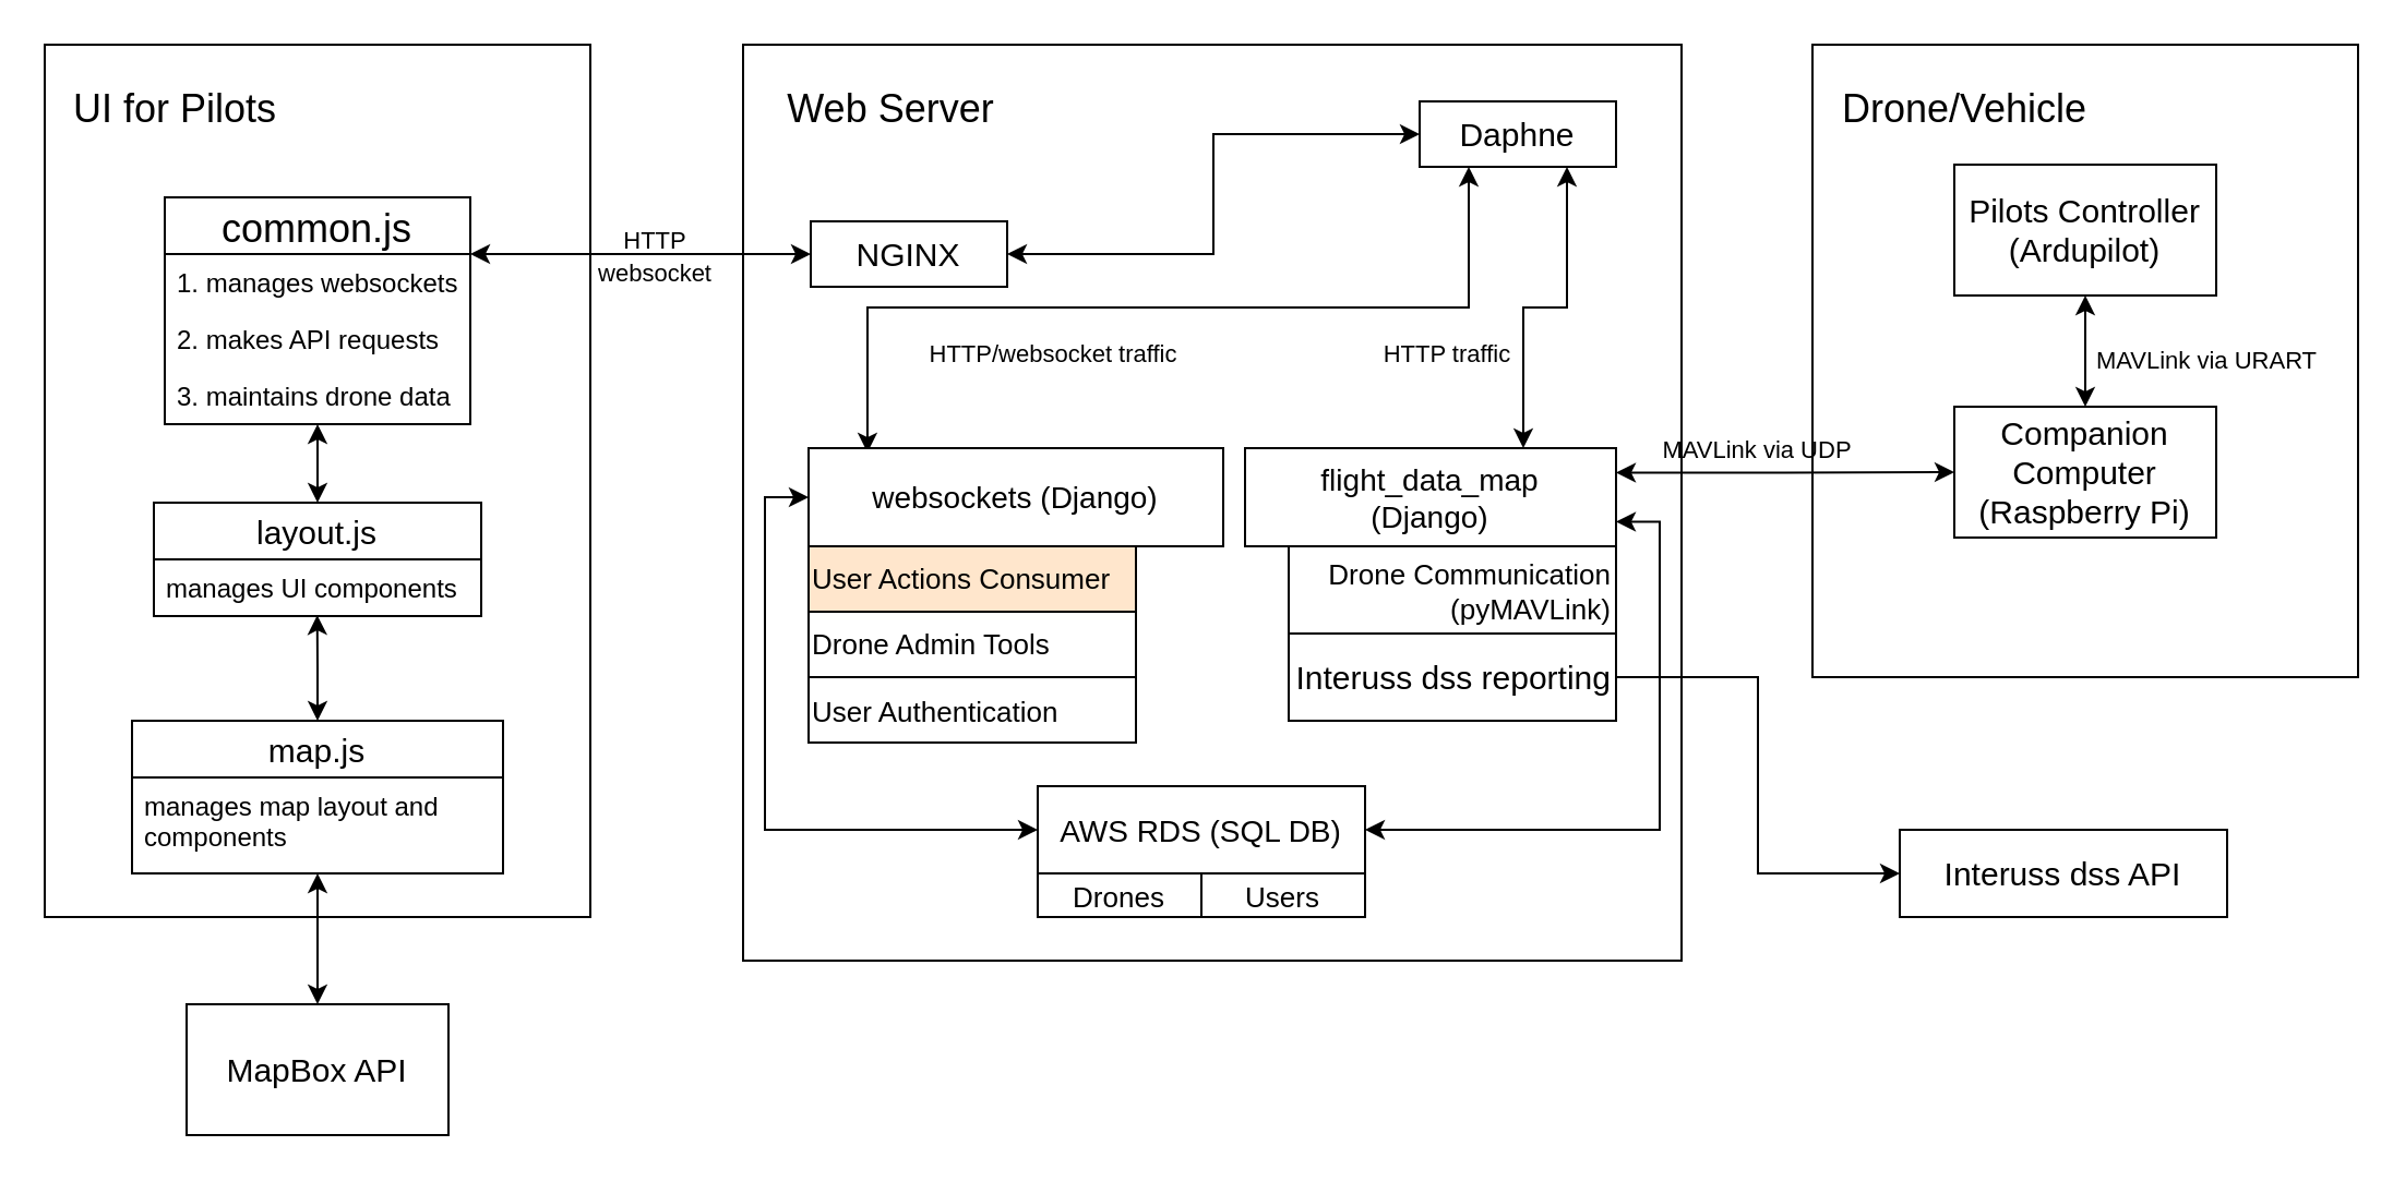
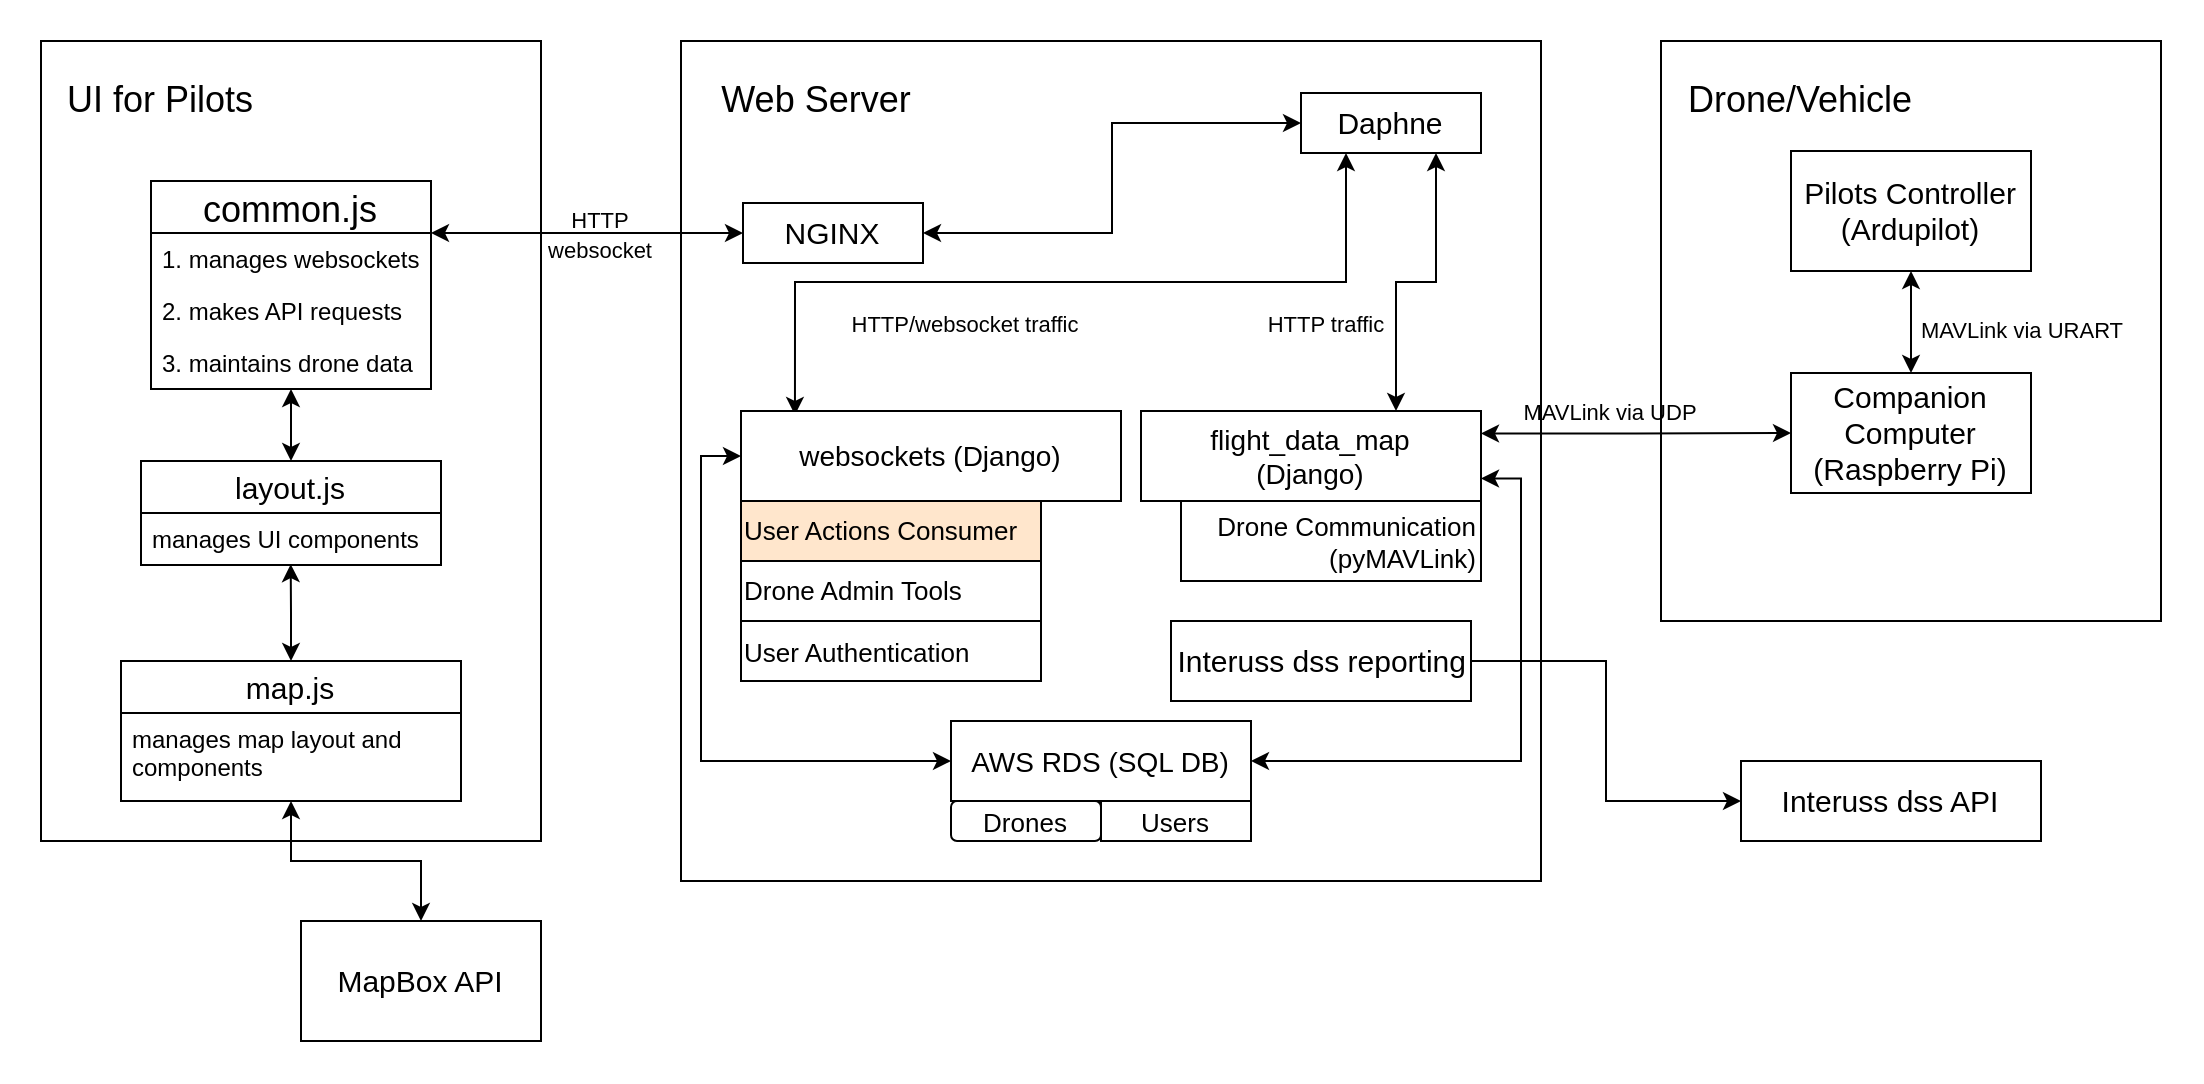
- <mxCell id="43" value="Interuss dss reporting" style="rounded=0;whiteSpace=wrap;html=1;fontSize=15;align=right;" vertex="1" parent="1"><mxGeometry x="590" y="290" width="150" height="40" as="geometry" /></mxCell>
+ <mxCell id="43" value="Interuss dss reporting" style="rounded=0;whiteSpace=wrap;html=1;fontSize=15;align=right;" vertex="1" parent="1"><mxGeometry x="585" y="310" width="150" height="40" as="geometry" /></mxCell>
- <mxCell id="39" value="&lt;font style=&quot;font-size: 13px&quot;&gt;Drones&lt;/font&gt;" style="rounded=0;whiteSpace=wrap;html=1;fontSize=15;" vertex="1" parent="1"><mxGeometry x="475" y="400" width="75" height="20" as="geometry" /></mxCell>
+ <mxCell id="39" value="&lt;font style=&quot;font-size: 13px&quot;&gt;Drones&lt;/font&gt;" style="whiteSpace=wrap;html=1;fontSize=15;rounded=1;" vertex="1" parent="1"><mxGeometry x="475" y="400" width="75" height="20" as="geometry" /></mxCell>
- <mxCell id="22" value="MapBox API" style="rounded=0;whiteSpace=wrap;html=1;fontSize=15;" vertex="1" parent="1"><mxGeometry x="85" y="460" width="120" height="60" as="geometry" /></mxCell>
+ <mxCell id="22" value="MapBox API" style="rounded=0;whiteSpace=wrap;html=1;fontSize=15;" vertex="1" parent="1"><mxGeometry x="150" y="460" width="120" height="60" as="geometry" /></mxCell>
